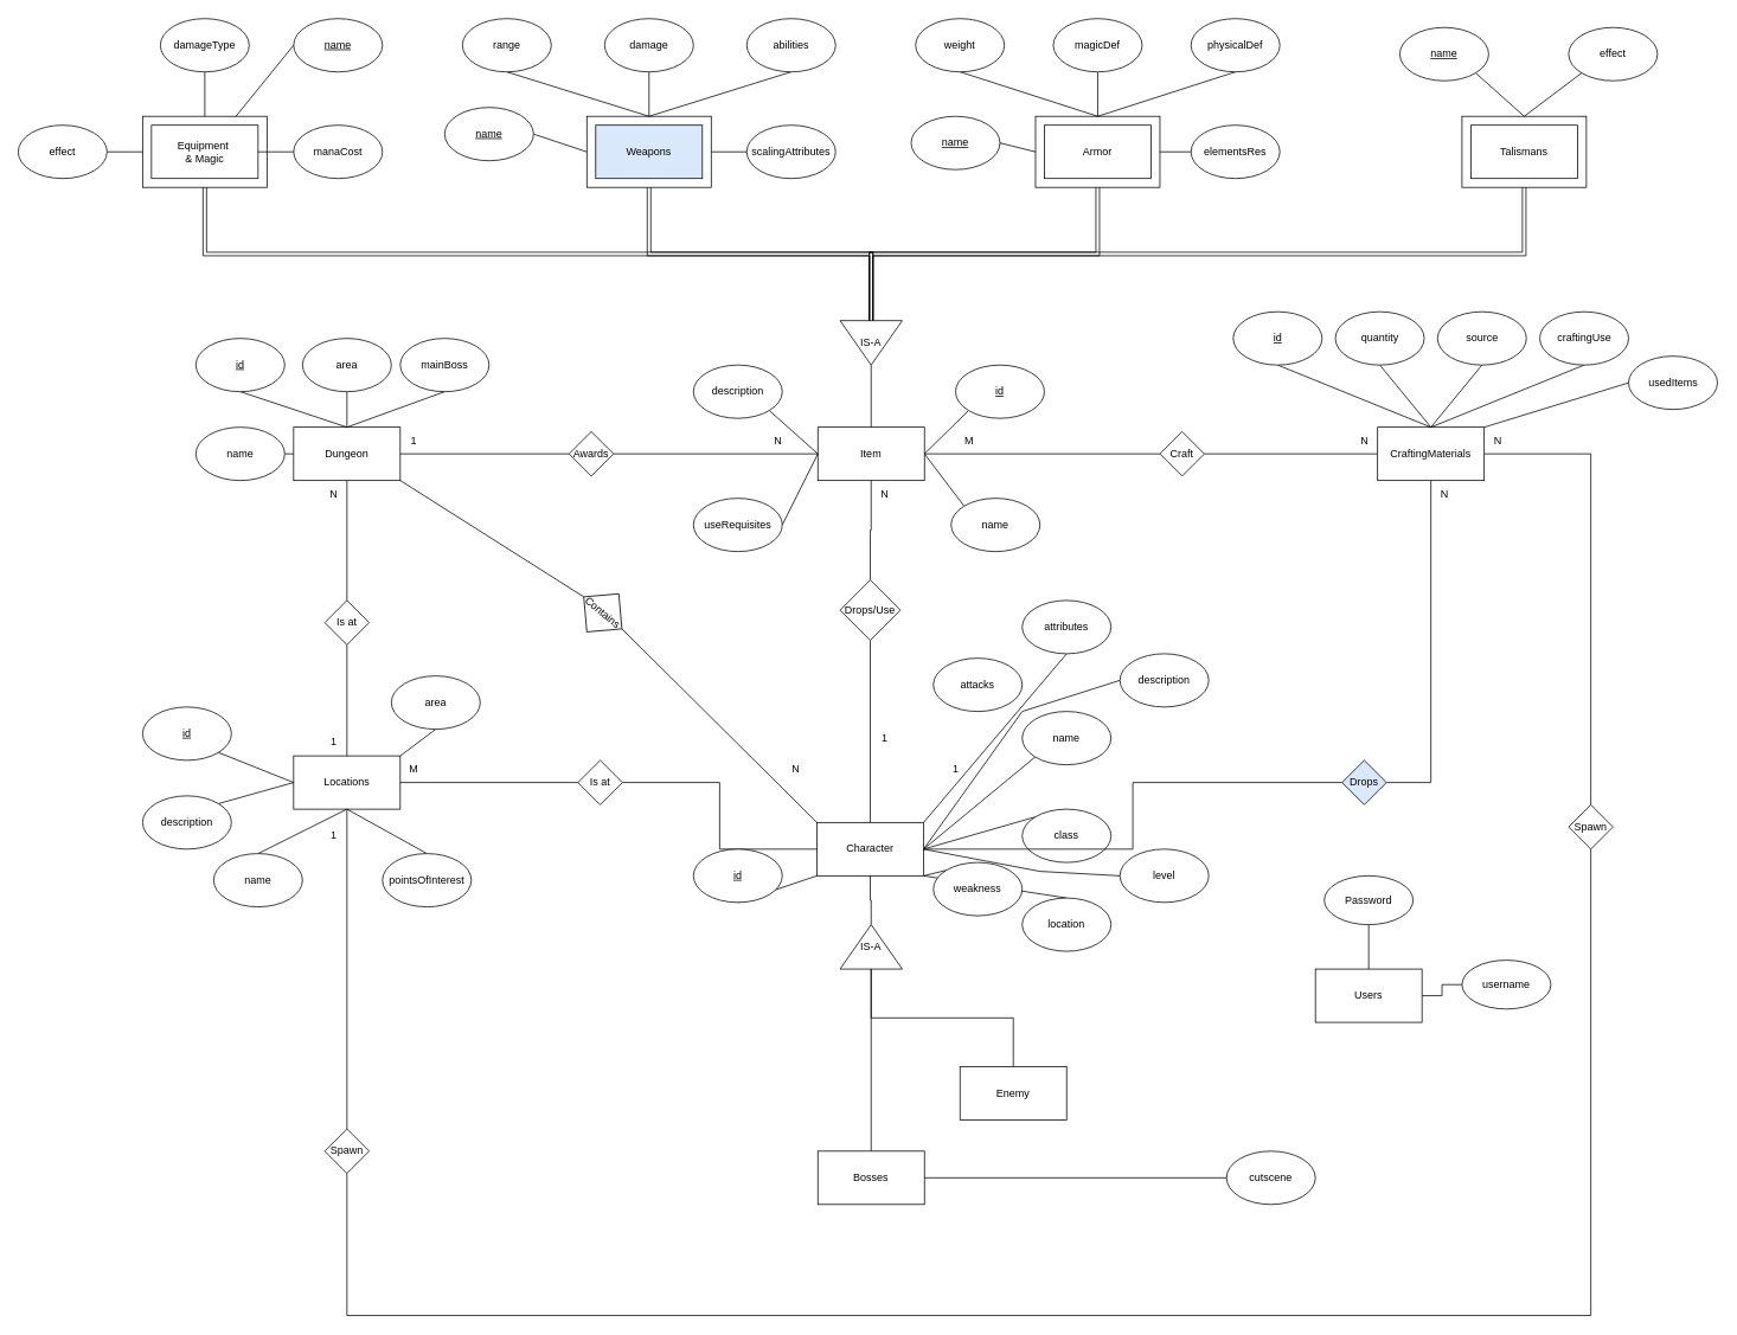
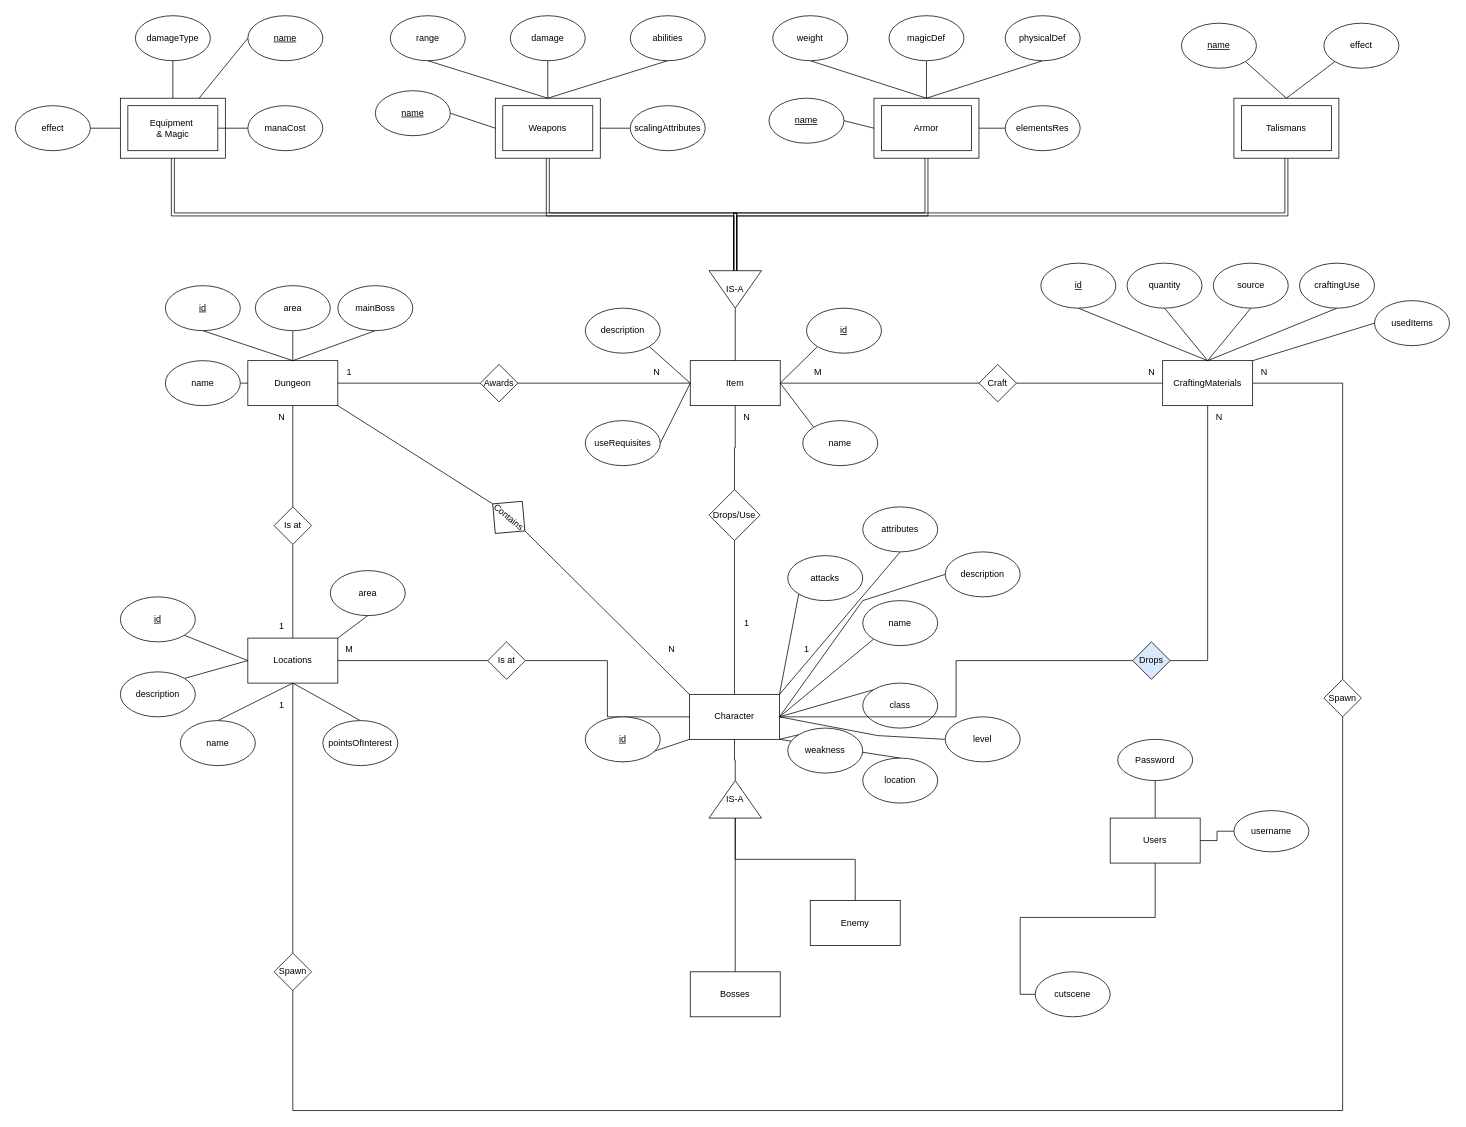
- <mxCell id="7" value="Weapons" style="rounded=0;whiteSpace=wrap;html=1;fillColor=#dae8fc;" parent="1" vertex="1"><mxGeometry x="670" y="140" width="120" height="60" as="geometry" /></mxCell>
+ <mxCell id="7" value="Weapons" style="rounded=0;whiteSpace=wrap;html=1;" parent="1" vertex="1"><mxGeometry x="670" y="140" width="120" height="60" as="geometry" /></mxCell>
+ <mxCell id="83" style="rounded=0;orthogonalLoop=1;jettySize=auto;html=1;exitX=0;exitY=1;exitDx=0;exitDy=0;entryX=1;entryY=0;entryDx=0;entryDy=0;endArrow=none;endFill=0;" parent="1" source="84" target="4" edge="1"><mxGeometry relative="1" as="geometry" /></mxCell>
- <mxCell id="91" style="edgeStyle=orthogonalEdgeStyle;rounded=0;orthogonalLoop=1;jettySize=auto;html=1;exitX=0;exitY=0.5;exitDx=0;exitDy=0;entryX=1;entryY=0.5;entryDx=0;entryDy=0;endArrow=none;endFill=0;" parent="1" source="92" target="15" edge="1"><mxGeometry relative="1" as="geometry" /></mxCell>
+ <mxCell id="91" style="edgeStyle=orthogonalEdgeStyle;rounded=0;orthogonalLoop=1;jettySize=auto;html=1;exitX=0;exitY=0.5;exitDx=0;exitDy=0;endArrow=none;endFill=0;" parent="1" source="92" target="157" edge="1"><mxGeometry relative="1" as="geometry" /></mxCell>
